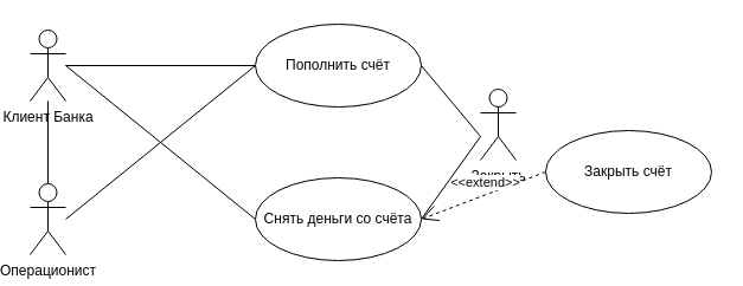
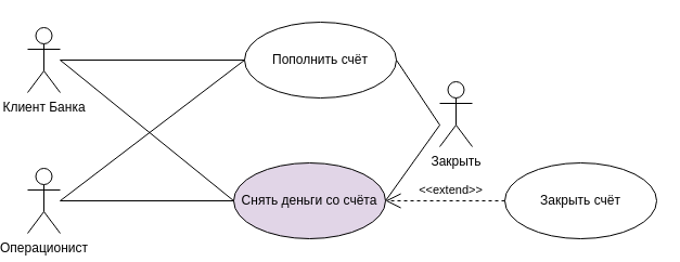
- <mxCell id="4" value="Пополнить счёт" style="ellipse;whiteSpace=wrap;html=1;" vertex="1" parent="1"><mxGeometry x="210" y="20" width="140" height="70" as="geometry" /></mxCell>
+ <mxCell id="4" value="Пополнить счёт" style="ellipse;whiteSpace=wrap;html=1;" vertex="1" parent="1"><mxGeometry x="220" y="20" width="140" height="70" as="geometry" /></mxCell>
- <mxCell id="11" value="" style="endArrow=none;html=1;rounded=0;" edge="1" parent="1" source="3" target="2"><mxGeometry width="50" height="50" relative="1" as="geometry"><mxPoint x="60" y="184" as="sourcePoint" /><mxPoint x="220" y="65" as="targetPoint" /></mxGeometry></mxCell>
+ <mxCell id="11" value="" style="endArrow=none;html=1;rounded=0;entryX=0;entryY=0.5;entryDx=0;entryDy=0;" edge="1" parent="1" source="3" target="5"><mxGeometry width="50" height="50" relative="1" as="geometry"><mxPoint x="60" y="184" as="sourcePoint" /><mxPoint x="220" y="65" as="targetPoint" /></mxGeometry></mxCell>
- <mxCell id="6" value="Закрыть счёт" style="ellipse;whiteSpace=wrap;html=1;" vertex="1" parent="1"><mxGeometry x="455" y="110" width="140" height="70" as="geometry" /></mxCell>
+ <mxCell id="6" value="Закрыть счёт" style="ellipse;whiteSpace=wrap;html=1;" vertex="1" parent="1"><mxGeometry x="460" y="150" width="140" height="70" as="geometry" /></mxCell>
- <mxCell id="5" value="Снять деньги со счёта" style="ellipse;whiteSpace=wrap;html=1;" vertex="1" parent="1"><mxGeometry x="210" y="150" width="140" height="70" as="geometry" /></mxCell>
+ <mxCell id="5" value="Снять деньги со счёта" style="ellipse;whiteSpace=wrap;html=1;fillColor=#e1d5e7;" vertex="1" parent="1"><mxGeometry x="210" y="150" width="140" height="70" as="geometry" /></mxCell>
